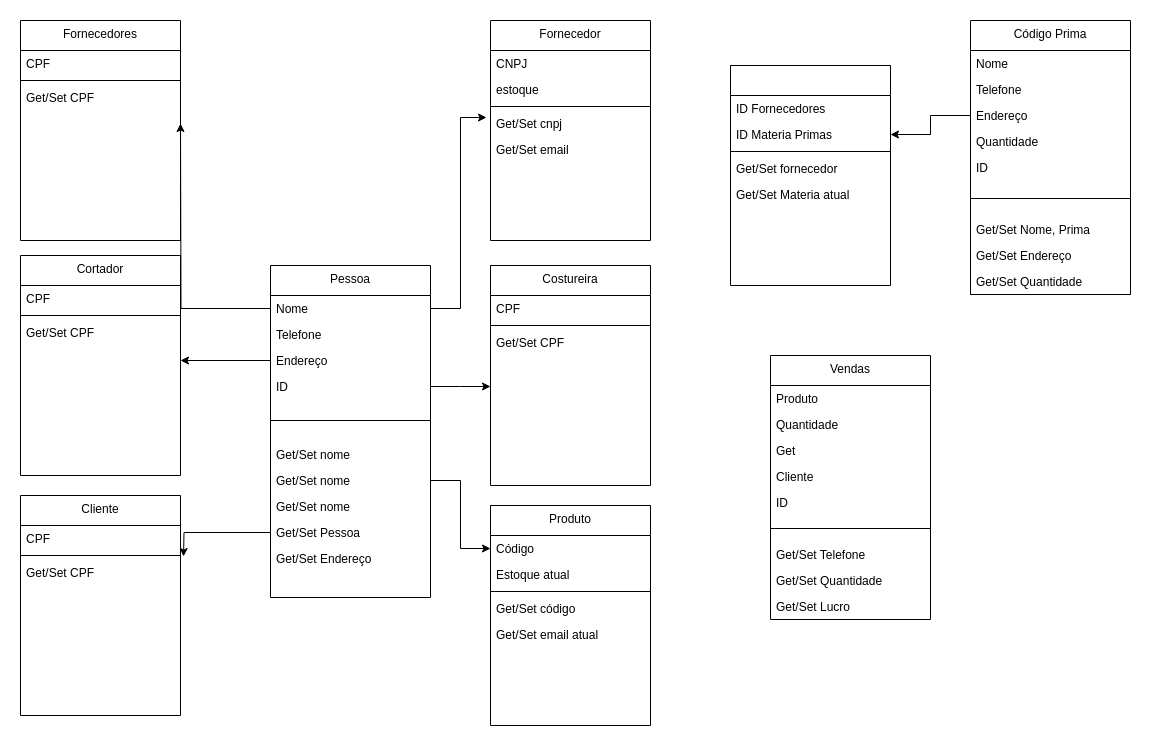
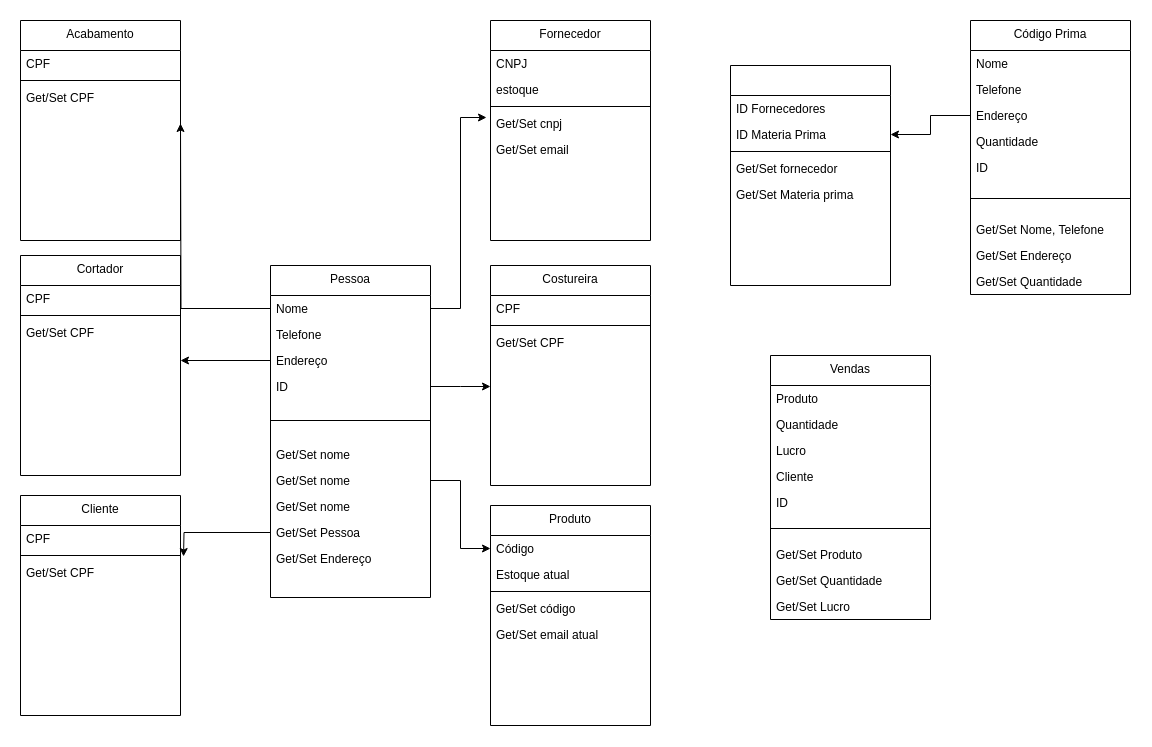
- <mxCell id="31" value="Fornecedores" style="swimlane;fontStyle=0;align=center;verticalAlign=top;childLayout=stackLayout;horizontal=1;startSize=30;horizontalStack=0;resizeParent=1;resizeLast=0;collapsible=1;marginBottom=0;rounded=0;shadow=0;strokeWidth=1;" vertex="1" parent="1"><mxGeometry x="20" y="20" width="160" height="220" as="geometry"><mxRectangle x="560" y="120" width="160" height="26" as="alternateBounds" /></mxGeometry></mxCell>
+ <mxCell id="31" value="Acabamento" style="swimlane;fontStyle=0;align=center;verticalAlign=top;childLayout=stackLayout;horizontal=1;startSize=30;horizontalStack=0;resizeParent=1;resizeLast=0;collapsible=1;marginBottom=0;rounded=0;shadow=0;strokeWidth=1;" vertex="1" parent="1"><mxGeometry x="20" y="20" width="160" height="220" as="geometry"><mxRectangle x="560" y="120" width="160" height="26" as="alternateBounds" /></mxGeometry></mxCell>
- <mxCell id="69" value="ID Materia Primas" style="text;align=left;verticalAlign=top;spacingLeft=4;spacingRight=4;overflow=hidden;rotatable=0;points=[[0,0.5],[1,0.5]];portConstraint=eastwest;rounded=0;shadow=0;html=0;" vertex="1" parent="67"><mxGeometry y="56" width="160" height="26" as="geometry" /></mxCell>
+ <mxCell id="69" value="ID Materia Prima" style="text;align=left;verticalAlign=top;spacingLeft=4;spacingRight=4;overflow=hidden;rotatable=0;points=[[0,0.5],[1,0.5]];portConstraint=eastwest;rounded=0;shadow=0;html=0;" vertex="1" parent="67"><mxGeometry y="56" width="160" height="26" as="geometry" /></mxCell>
- <mxCell id="72" value="Get/Set Materia atual" style="text;align=left;verticalAlign=top;spacingLeft=4;spacingRight=4;overflow=hidden;rotatable=0;points=[[0,0.5],[1,0.5]];portConstraint=eastwest;" vertex="1" parent="67"><mxGeometry y="116" width="160" height="26" as="geometry" /></mxCell>
+ <mxCell id="72" value="Get/Set Materia prima" style="text;align=left;verticalAlign=top;spacingLeft=4;spacingRight=4;overflow=hidden;rotatable=0;points=[[0,0.5],[1,0.5]];portConstraint=eastwest;" vertex="1" parent="67"><mxGeometry y="116" width="160" height="26" as="geometry" /></mxCell>
- <mxCell id="22" value="Get/Set Nome, Prima" style="text;align=left;verticalAlign=top;spacingLeft=4;spacingRight=4;overflow=hidden;rotatable=0;points=[[0,0.5],[1,0.5]];portConstraint=eastwest;" vertex="1" parent="15"><mxGeometry y="196" width="160" height="26" as="geometry" /></mxCell>
+ <mxCell id="22" value="Get/Set Nome, Telefone" style="text;align=left;verticalAlign=top;spacingLeft=4;spacingRight=4;overflow=hidden;rotatable=0;points=[[0,0.5],[1,0.5]];portConstraint=eastwest;" vertex="1" parent="15"><mxGeometry y="196" width="160" height="26" as="geometry" /></mxCell>
- <mxCell id="50" value="Get" style="text;align=left;verticalAlign=top;spacingLeft=4;spacingRight=4;overflow=hidden;rotatable=0;points=[[0,0.5],[1,0.5]];portConstraint=eastwest;rounded=0;shadow=0;html=0;" vertex="1" parent="47"><mxGeometry y="82" width="160" height="26" as="geometry" /></mxCell>
+ <mxCell id="50" value="Lucro" style="text;align=left;verticalAlign=top;spacingLeft=4;spacingRight=4;overflow=hidden;rotatable=0;points=[[0,0.5],[1,0.5]];portConstraint=eastwest;rounded=0;shadow=0;html=0;" vertex="1" parent="47"><mxGeometry y="82" width="160" height="26" as="geometry" /></mxCell>
- <mxCell id="54" value="Get/Set Telefone" style="text;align=left;verticalAlign=top;spacingLeft=4;spacingRight=4;overflow=hidden;rotatable=0;points=[[0,0.5],[1,0.5]];portConstraint=eastwest;" vertex="1" parent="47"><mxGeometry y="186" width="160" height="26" as="geometry" /></mxCell>
+ <mxCell id="54" value="Get/Set Produto" style="text;align=left;verticalAlign=top;spacingLeft=4;spacingRight=4;overflow=hidden;rotatable=0;points=[[0,0.5],[1,0.5]];portConstraint=eastwest;" vertex="1" parent="47"><mxGeometry y="186" width="160" height="26" as="geometry" /></mxCell>
